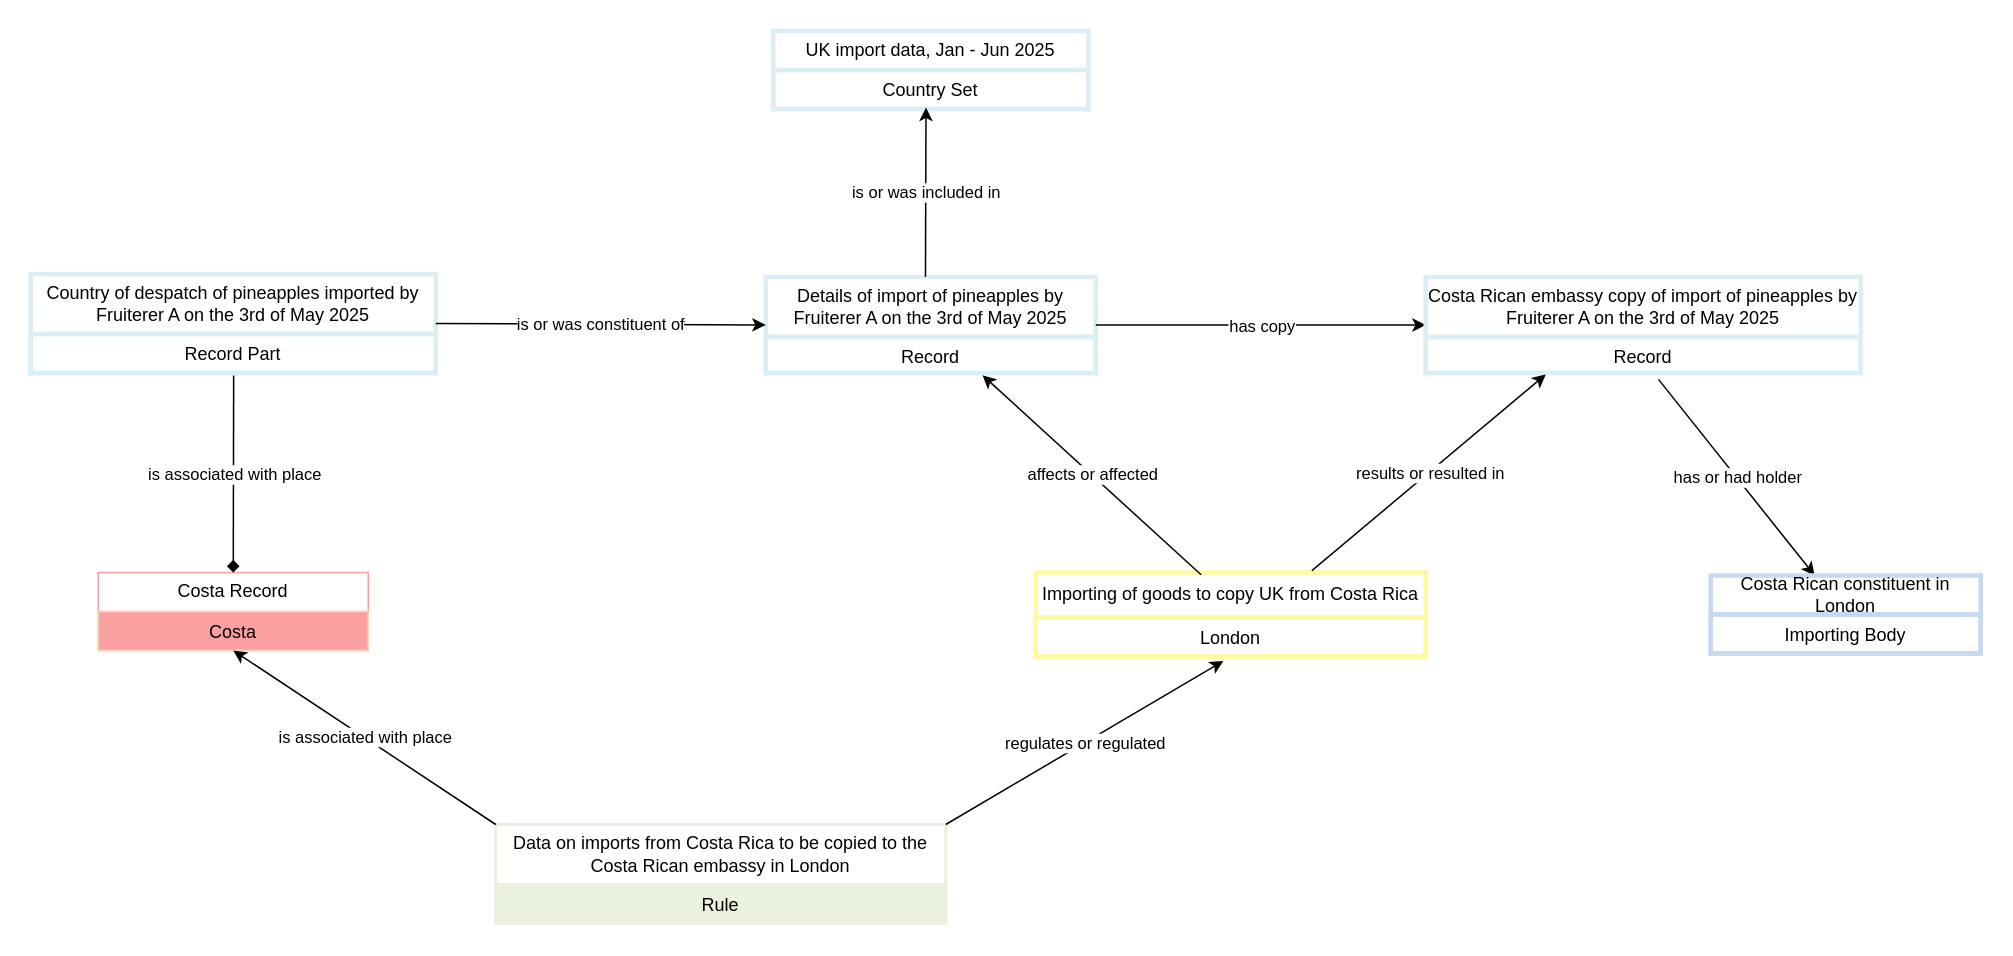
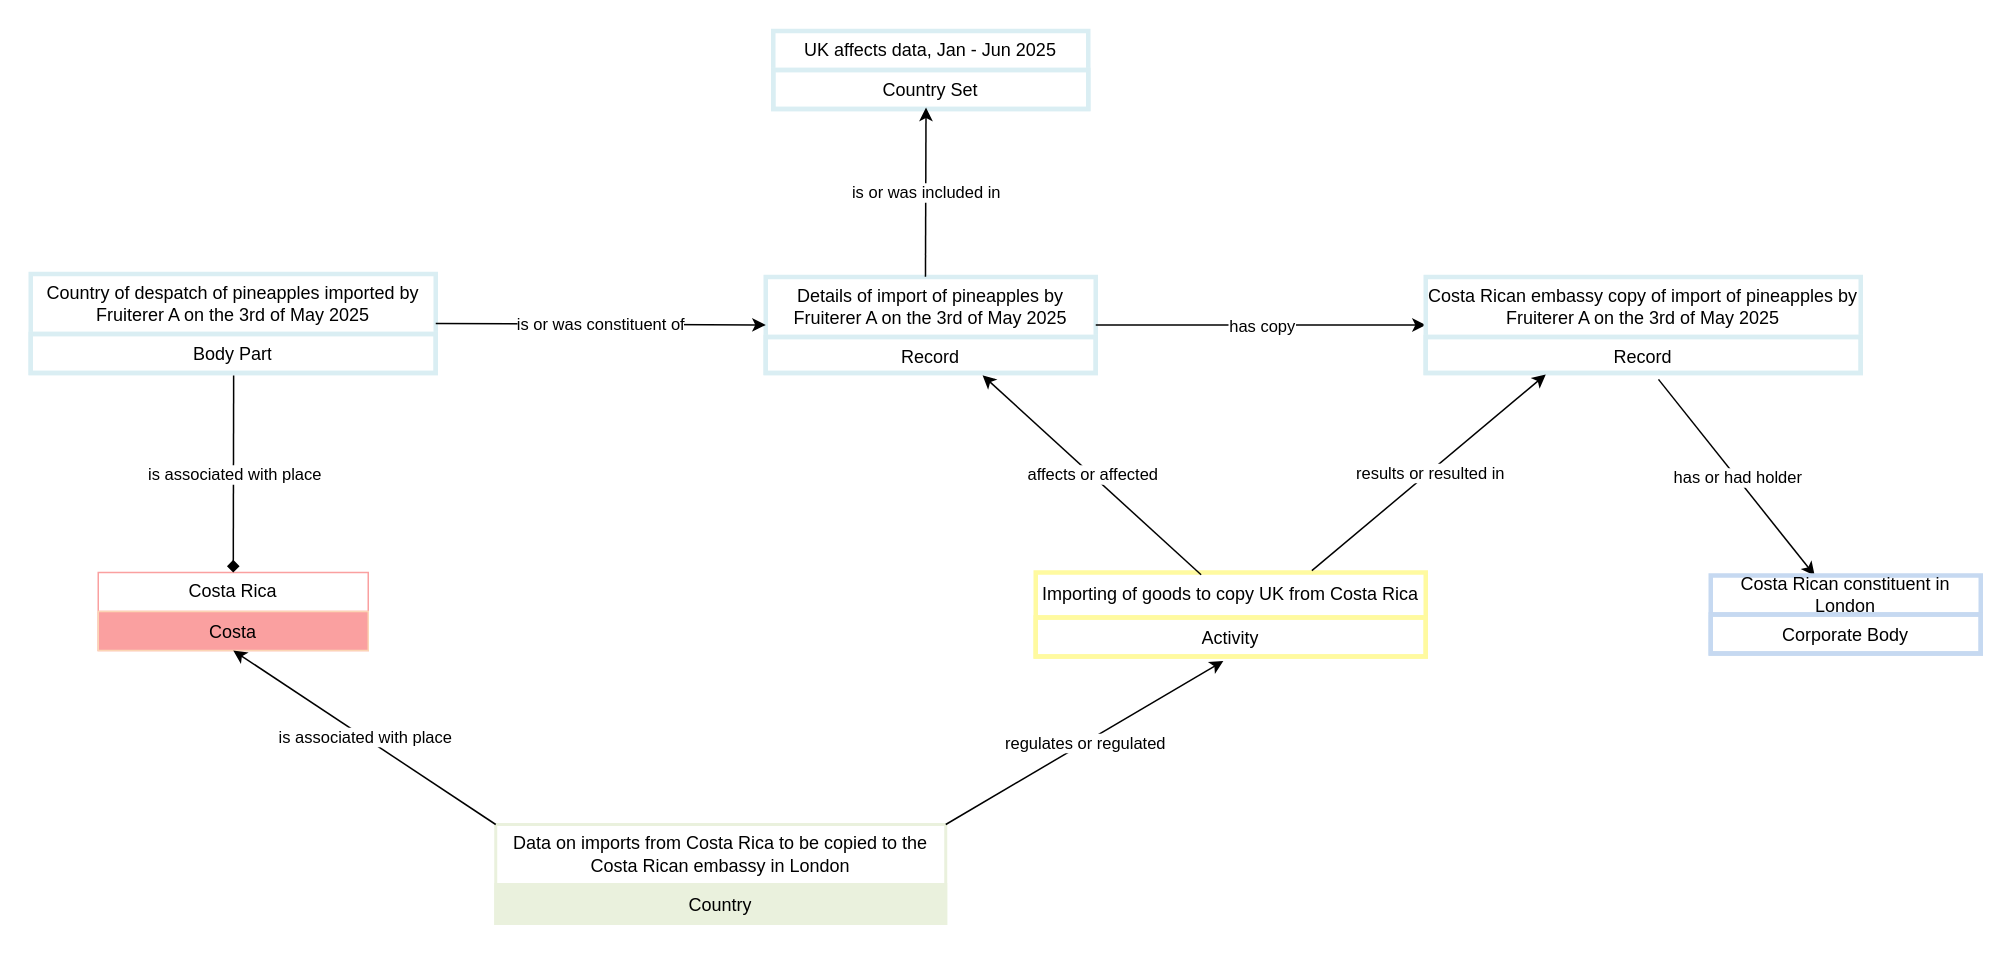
- <mxCell id="2" value="UK import data, Jan - Jun 2025" style="swimlane;fontStyle=0;childLayout=stackLayout;horizontal=1;startSize=26;strokeColor=#DAEEF3;strokeWidth=3;fillColor=none;horizontalStack=0;resizeParent=1;resizeParentMax=0;resizeLast=0;collapsible=1;marginBottom=0;whiteSpace=wrap;html=1;" parent="1" vertex="1"><mxGeometry x="515" y="20" width="210" height="52" as="geometry" /></mxCell>
+ <mxCell id="2" value="UK affects data, Jan - Jun 2025" style="swimlane;fontStyle=0;childLayout=stackLayout;horizontal=1;startSize=26;strokeColor=#DAEEF3;strokeWidth=3;fillColor=none;horizontalStack=0;resizeParent=1;resizeParentMax=0;resizeLast=0;collapsible=1;marginBottom=0;whiteSpace=wrap;html=1;" parent="1" vertex="1"><mxGeometry x="515" y="20" width="210" height="52" as="geometry" /></mxCell>
- <mxCell id="9" value="Record Part" style="text;strokeColor=#DAEEF3;strokeWidth=3;fillColor=none;align=center;verticalAlign=top;spacingLeft=4;spacingRight=4;overflow=hidden;rotatable=0;points=[[0,0.5],[1,0.5]];portConstraint=eastwest;whiteSpace=wrap;html=1;" parent="8" vertex="1"><mxGeometry y="40" width="270" height="26" as="geometry" /></mxCell>
+ <mxCell id="9" value="Body Part" style="text;strokeColor=#DAEEF3;strokeWidth=3;fillColor=none;align=center;verticalAlign=top;spacingLeft=4;spacingRight=4;overflow=hidden;rotatable=0;points=[[0,0.5],[1,0.5]];portConstraint=eastwest;whiteSpace=wrap;html=1;" parent="8" vertex="1"><mxGeometry y="40" width="270" height="26" as="geometry" /></mxCell>
- <mxCell id="10" value="Costa Record" style="swimlane;fontStyle=0;childLayout=stackLayout;horizontal=1;startSize=26;strokeColor=#FAA0A0;fillColor=none;horizontalStack=0;resizeParent=1;resizeParentMax=0;resizeLast=0;collapsible=1;marginBottom=0;whiteSpace=wrap;html=1;" parent="1" vertex="1"><mxGeometry x="65" y="381" width="180" height="52" as="geometry" /></mxCell>
+ <mxCell id="10" value="Costa Rica" style="swimlane;fontStyle=0;childLayout=stackLayout;horizontal=1;startSize=26;strokeColor=#FAA0A0;fillColor=none;horizontalStack=0;resizeParent=1;resizeParentMax=0;resizeLast=0;collapsible=1;marginBottom=0;whiteSpace=wrap;html=1;" parent="1" vertex="1"><mxGeometry x="65" y="381" width="180" height="52" as="geometry" /></mxCell>
- <mxCell id="35" value="Importing Body" style="text;strokeColor=#C6D9F1;strokeWidth=3;fillColor=none;align=center;verticalAlign=top;spacingLeft=4;spacingRight=4;overflow=hidden;rotatable=0;points=[[0,0.5],[1,0.5]];portConstraint=eastwest;whiteSpace=wrap;html=1;" parent="34" vertex="1"><mxGeometry y="26" width="180" height="26" as="geometry" /></mxCell>
+ <mxCell id="35" value="Corporate Body" style="text;strokeColor=#C6D9F1;strokeWidth=3;fillColor=none;align=center;verticalAlign=top;spacingLeft=4;spacingRight=4;overflow=hidden;rotatable=0;points=[[0,0.5],[1,0.5]];portConstraint=eastwest;whiteSpace=wrap;html=1;" parent="34" vertex="1"><mxGeometry y="26" width="180" height="26" as="geometry" /></mxCell>
- <mxCell id="23" value="London" style="text;strokeColor=#FFFAA0;strokeWidth=3;fillColor=none;align=center;verticalAlign=top;spacingLeft=4;spacingRight=4;overflow=hidden;rotatable=0;points=[[0,0.5],[1,0.5]];portConstraint=eastwest;whiteSpace=wrap;html=1;" parent="22" vertex="1"><mxGeometry y="30" width="260" height="26" as="geometry" /></mxCell>
+ <mxCell id="23" value="Activity" style="text;strokeColor=#FFFAA0;strokeWidth=3;fillColor=none;align=center;verticalAlign=top;spacingLeft=4;spacingRight=4;overflow=hidden;rotatable=0;points=[[0,0.5],[1,0.5]];portConstraint=eastwest;whiteSpace=wrap;html=1;" parent="22" vertex="1"><mxGeometry y="30" width="260" height="26" as="geometry" /></mxCell>
- <mxCell id="17" value="Rule&lt;div&gt;&lt;br&gt;&lt;/div&gt;" style="text;strokeColor=#EAF1DD;strokeWidth=2;fillColor=#EAF1DD;align=center;verticalAlign=top;spacingLeft=4;spacingRight=4;overflow=hidden;rotatable=0;points=[[0,0.5],[1,0.5]];portConstraint=eastwest;whiteSpace=wrap;html=1;" parent="16" vertex="1"><mxGeometry y="40" width="300" height="26" as="geometry" /></mxCell>
+ <mxCell id="17" value="Country&lt;div&gt;&lt;br&gt;&lt;/div&gt;" style="text;strokeColor=#EAF1DD;strokeWidth=2;fillColor=#EAF1DD;align=center;verticalAlign=top;spacingLeft=4;spacingRight=4;overflow=hidden;rotatable=0;points=[[0,0.5],[1,0.5]];portConstraint=eastwest;whiteSpace=wrap;html=1;" parent="16" vertex="1"><mxGeometry y="40" width="300" height="26" as="geometry" /></mxCell>
